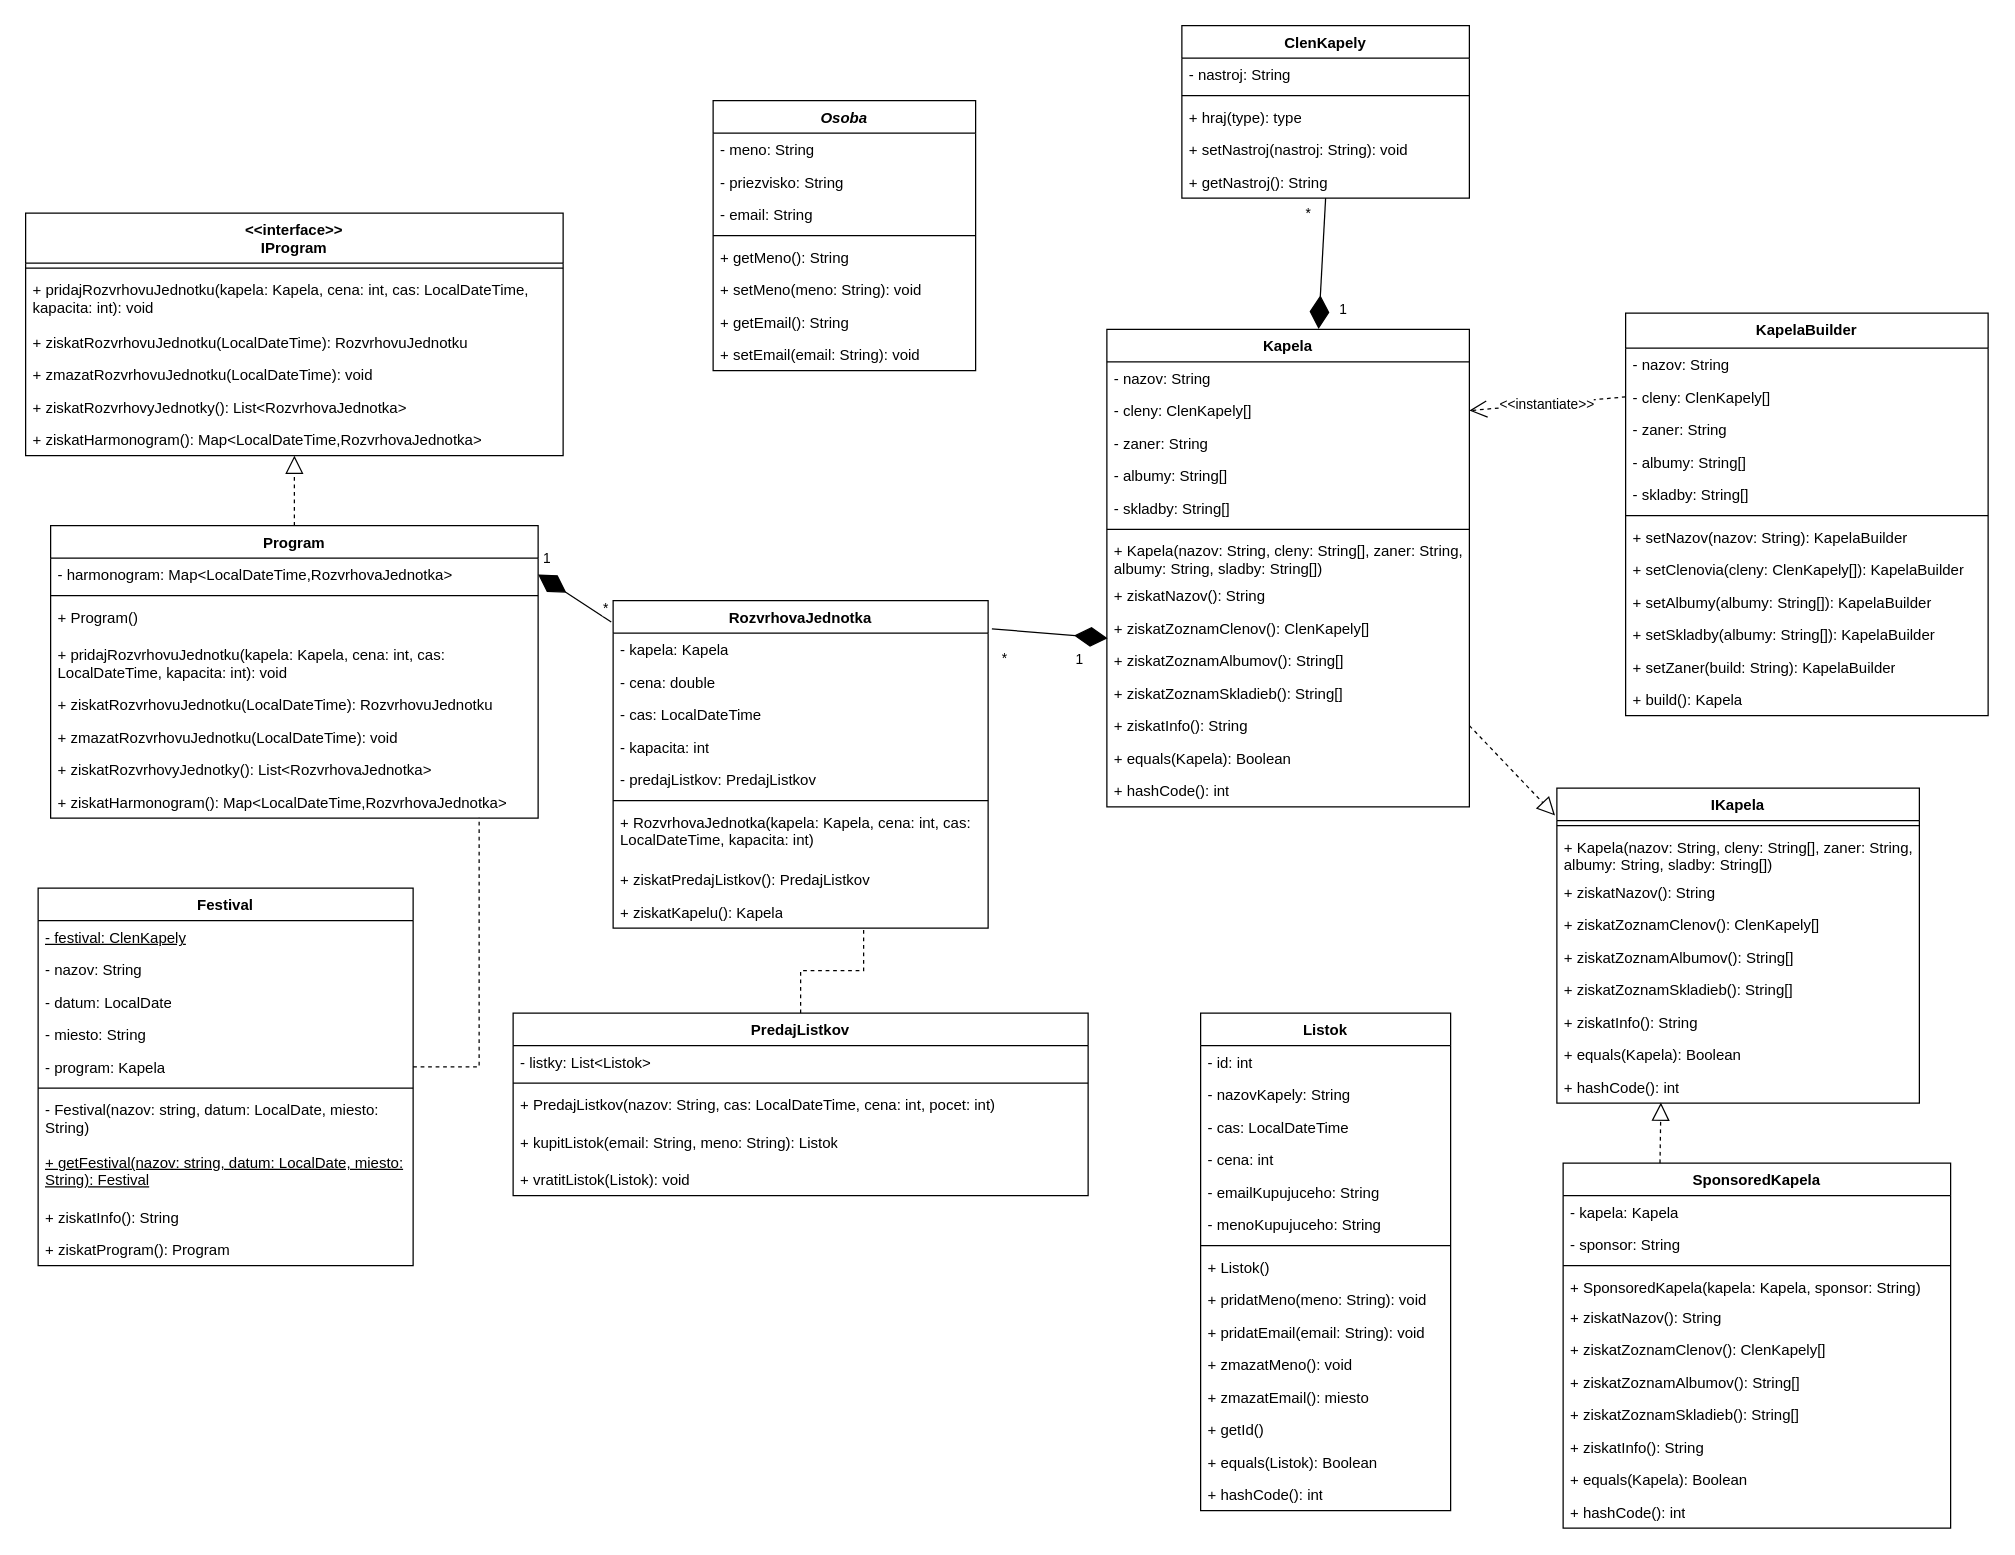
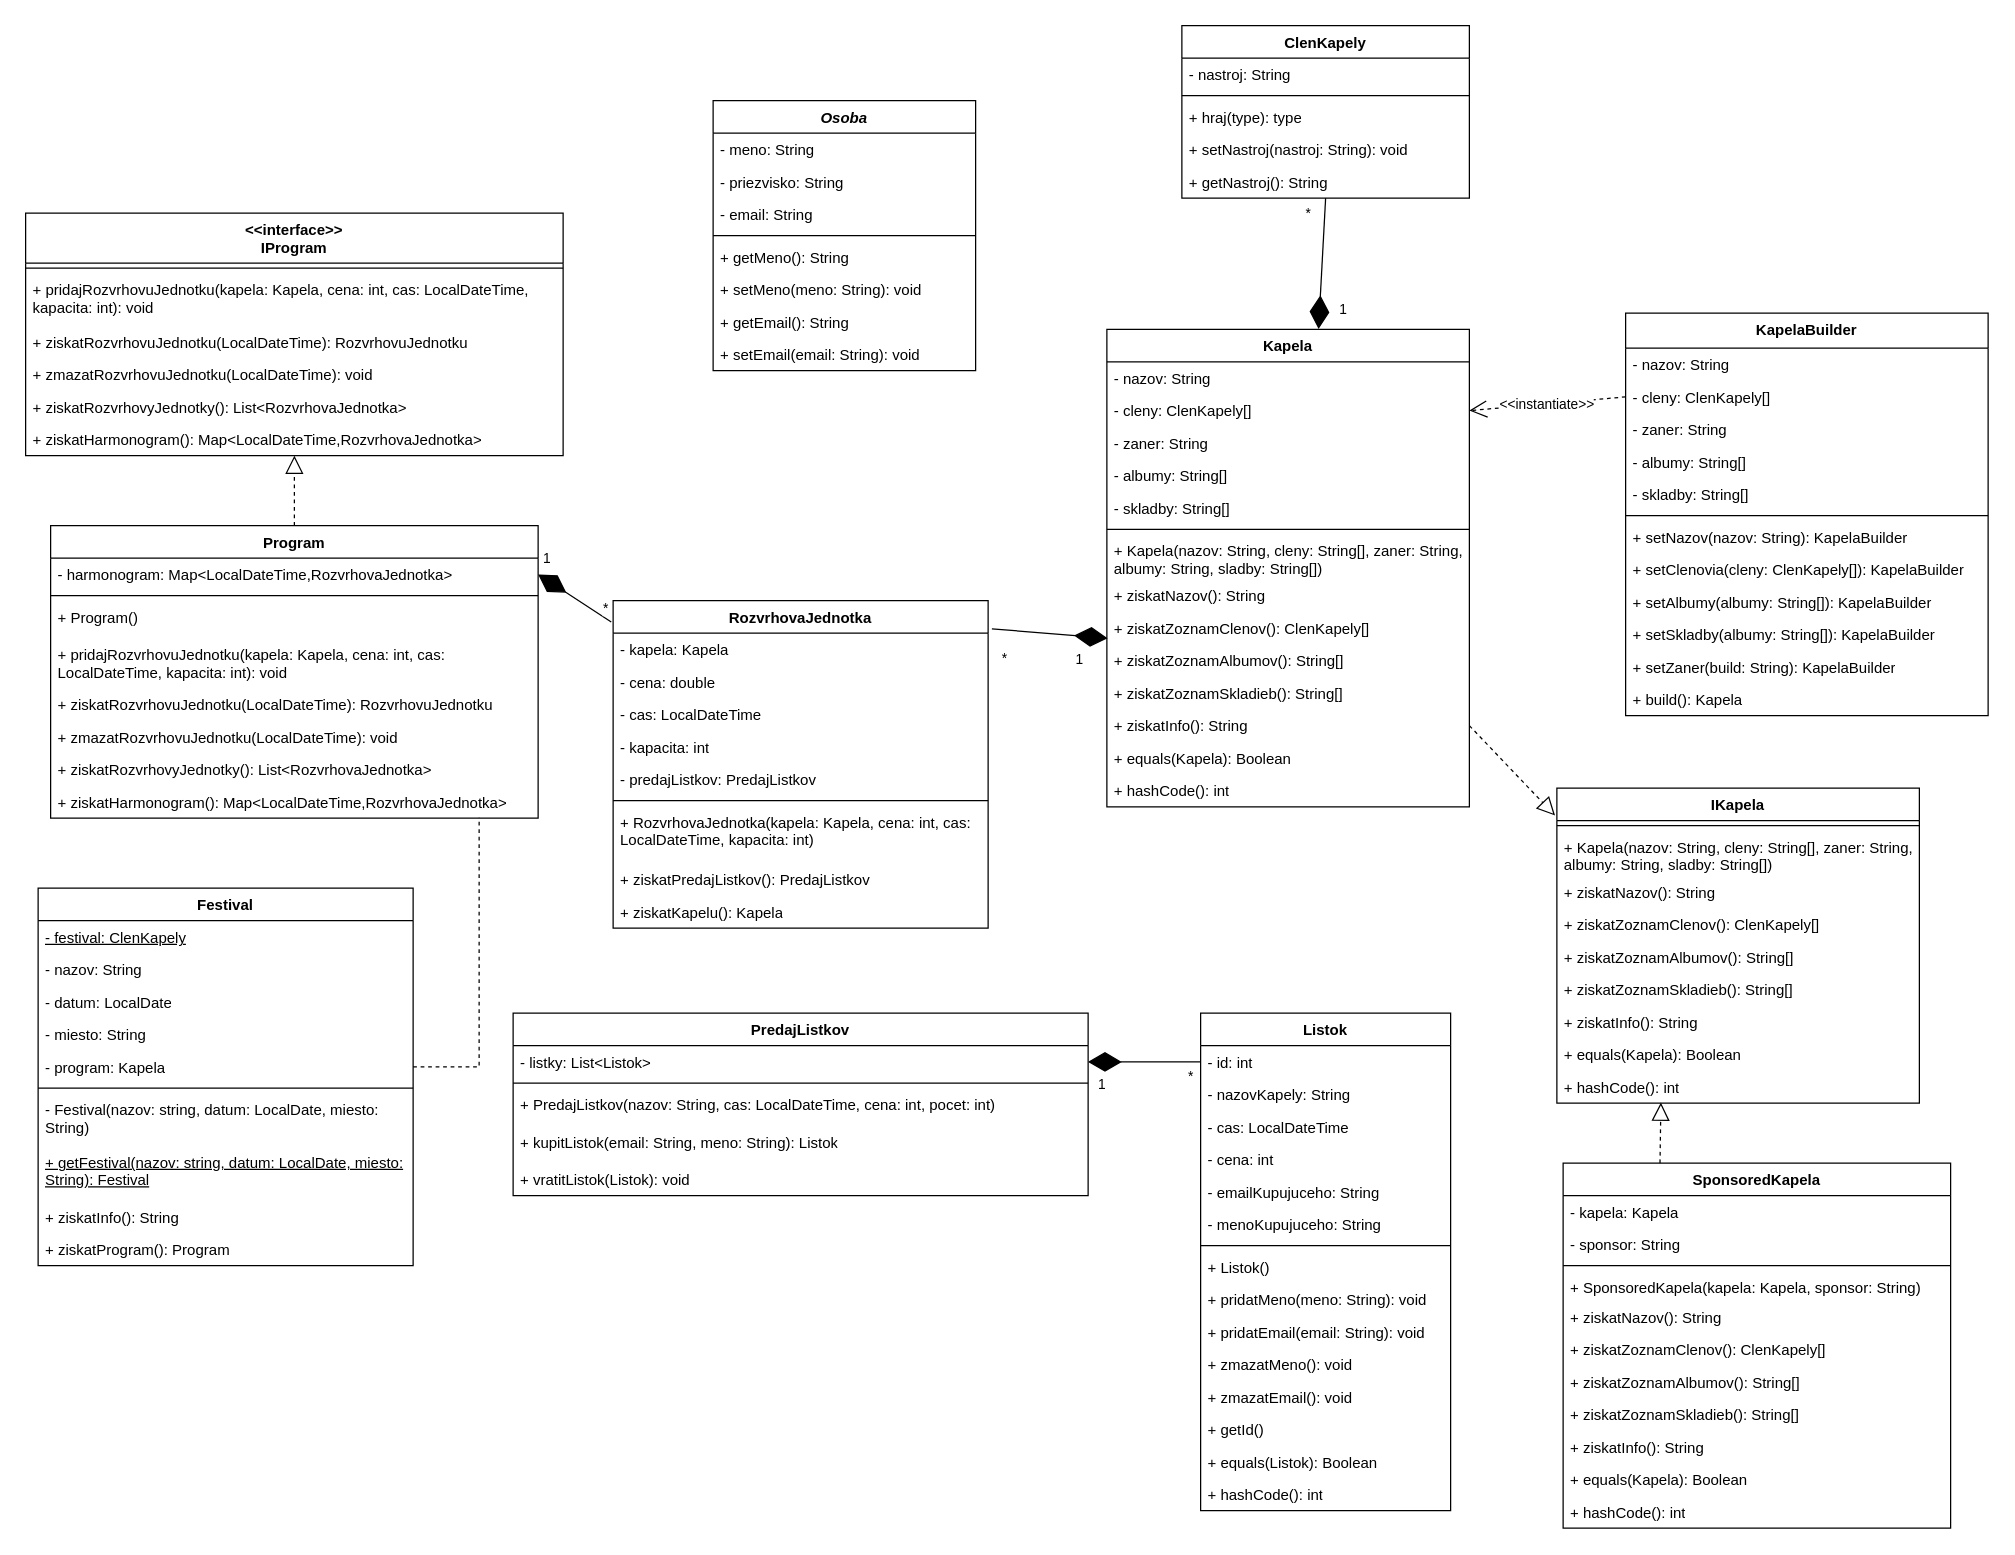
- <mxCell id="49" style="edgeStyle=orthogonalEdgeStyle;rounded=0;orthogonalLoop=1;jettySize=auto;html=1;entryX=0.668;entryY=0.989;entryDx=0;entryDy=0;entryPerimeter=0;dashed=1;endArrow=none;endFill=0;" edge="1" parent="1" source="50" target="81"><mxGeometry relative="1" as="geometry" /></mxCell>
+ <mxCell id="82" value="" style="endArrow=diamondThin;endFill=1;endSize=24;html=1;rounded=0;entryX=1;entryY=0.5;entryDx=0;entryDy=0;exitX=0;exitY=0.5;exitDx=0;exitDy=0;" edge="1" parent="1" source="57" target="51"><mxGeometry width="160" relative="1" as="geometry"><mxPoint x="990" y="810" as="sourcePoint" /><mxPoint x="1060" y="810" as="targetPoint" /></mxGeometry></mxCell>
+ <mxCell id="83" value="1" style="edgeLabel;html=1;align=center;verticalAlign=middle;resizable=0;points=[];" vertex="1" connectable="0" parent="82"><mxGeometry x="0.788" y="2" relative="1" as="geometry"><mxPoint y="15" as="offset" /></mxGeometry></mxCell>
+ <mxCell id="84" value="*" style="edgeLabel;html=1;align=center;verticalAlign=middle;resizable=0;points=[];" vertex="1" connectable="0" parent="82"><mxGeometry x="-0.628" y="2" relative="1" as="geometry"><mxPoint x="8" y="9" as="offset" /></mxGeometry></mxCell>
- <mxCell id="68" value="+ zmazatEmail(): miesto" style="text;strokeColor=none;fillColor=none;align=left;verticalAlign=top;spacingLeft=4;spacingRight=4;overflow=hidden;rotatable=0;points=[[0,0.5],[1,0.5]];portConstraint=eastwest;whiteSpace=wrap;html=1;" vertex="1" parent="56"><mxGeometry y="294" width="200" height="26" as="geometry" /></mxCell>
+ <mxCell id="68" value="+ zmazatEmail(): void" style="text;strokeColor=none;fillColor=none;align=left;verticalAlign=top;spacingLeft=4;spacingRight=4;overflow=hidden;rotatable=0;points=[[0,0.5],[1,0.5]];portConstraint=eastwest;whiteSpace=wrap;html=1;" vertex="1" parent="56"><mxGeometry y="294" width="200" height="26" as="geometry" /></mxCell>
